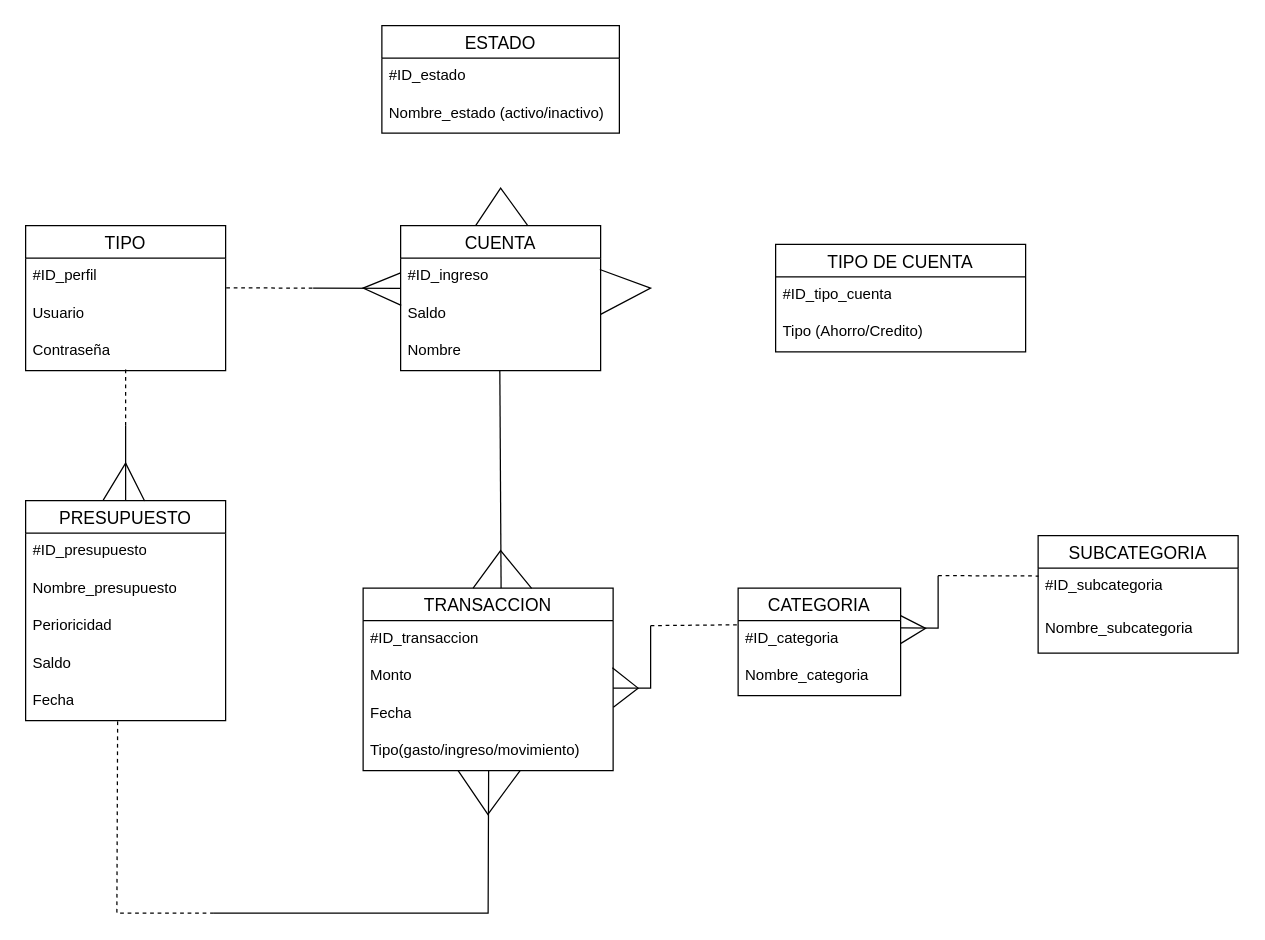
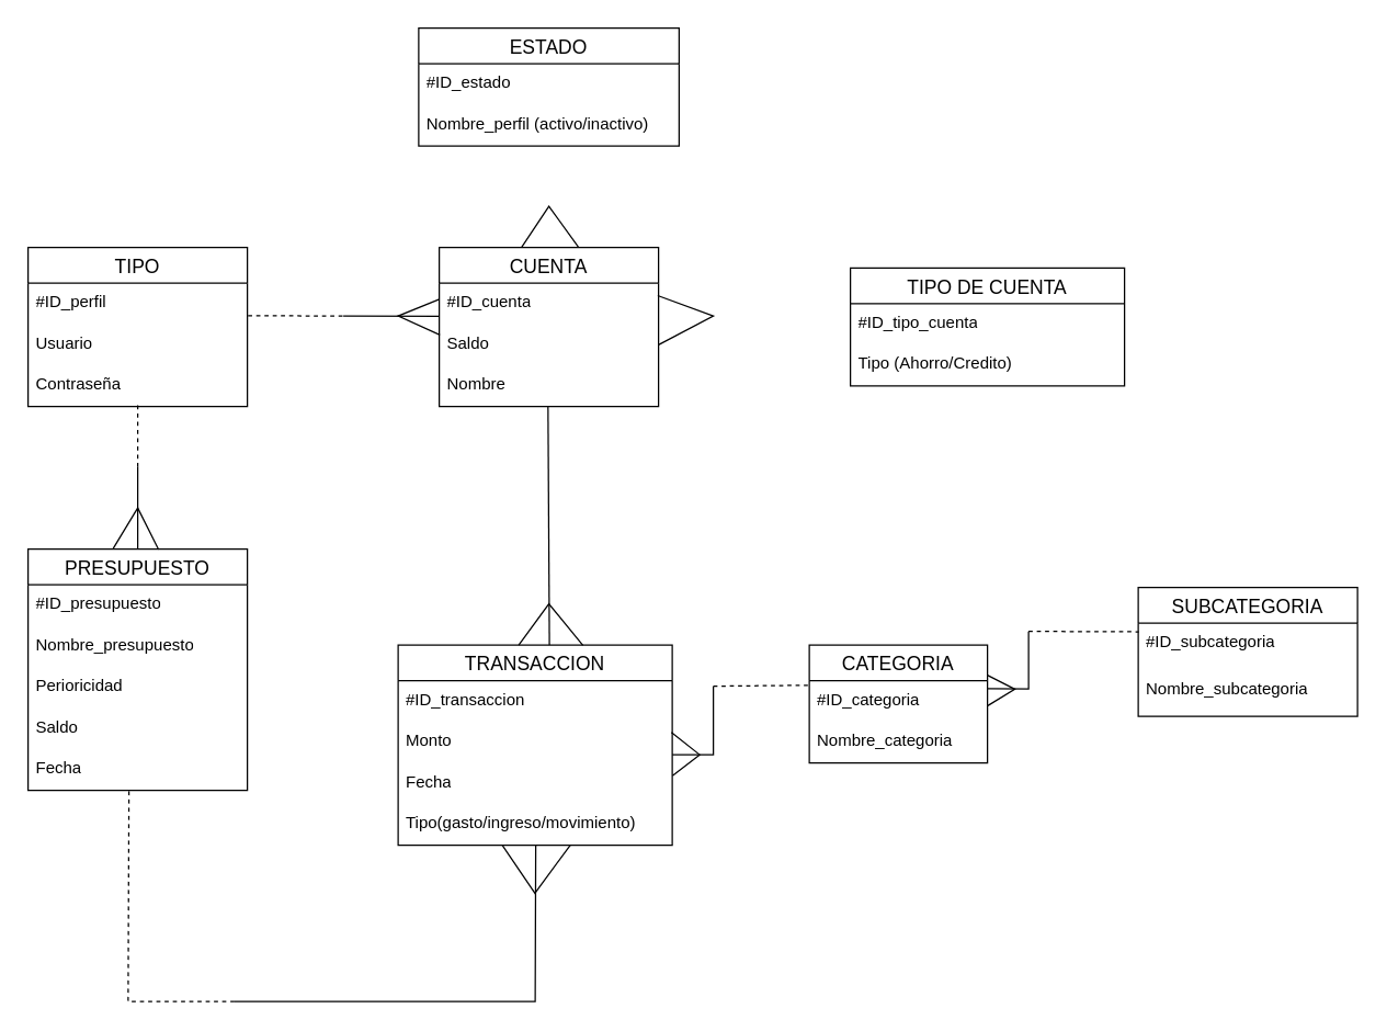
- <mxCell id="50" value="Nombre_estado (activo/inactivo)" style="text;strokeColor=none;fillColor=none;spacingLeft=4;spacingRight=4;overflow=hidden;rotatable=0;points=[[0,0.5],[1,0.5]];portConstraint=eastwest;fontSize=12;whiteSpace=wrap;html=1;" vertex="1" parent="48"><mxGeometry y="56" width="190" height="30" as="geometry" /></mxCell>
+ <mxCell id="50" value="Nombre_perfil (activo/inactivo)" style="text;strokeColor=none;fillColor=none;spacingLeft=4;spacingRight=4;overflow=hidden;rotatable=0;points=[[0,0.5],[1,0.5]];portConstraint=eastwest;fontSize=12;whiteSpace=wrap;html=1;" vertex="1" parent="48"><mxGeometry y="56" width="190" height="30" as="geometry" /></mxCell>
- <mxCell id="7" value="#ID_ingreso" style="text;strokeColor=none;fillColor=none;spacingLeft=4;spacingRight=4;overflow=hidden;rotatable=0;points=[[0,0.5],[1,0.5]];portConstraint=eastwest;fontSize=12;whiteSpace=wrap;html=1;" parent="6" vertex="1"><mxGeometry y="26" width="160" height="30" as="geometry" /></mxCell>
+ <mxCell id="7" value="#ID_cuenta" style="text;strokeColor=none;fillColor=none;spacingLeft=4;spacingRight=4;overflow=hidden;rotatable=0;points=[[0,0.5],[1,0.5]];portConstraint=eastwest;fontSize=12;whiteSpace=wrap;html=1;" parent="6" vertex="1"><mxGeometry y="26" width="160" height="30" as="geometry" /></mxCell>
